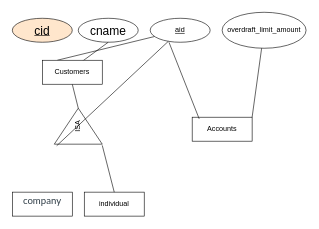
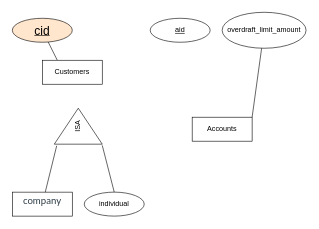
- <mxCell id="6" value="cname" style="ellipse;whiteSpace=wrap;html=1;align=center;fontSize=20;" vertex="1" parent="1"><mxGeometry x="130" y="30" width="100" height="40" as="geometry" /></mxCell>
- <mxCell id="4" value="" style="endArrow=none;html=1;rounded=0;exitX=0.25;exitY=0;exitDx=0;exitDy=0;" edge="1" parent="1" source="13" target="9"><mxGeometry relative="1" as="geometry"><mxPoint x="80" y="100" as="sourcePoint" /><mxPoint x="320" y="350" as="targetPoint" /></mxGeometry></mxCell>
+ <mxCell id="4" value="" style="endArrow=none;html=1;rounded=0;exitX=0.25;exitY=0;exitDx=0;exitDy=0;" edge="1" parent="1" source="13" target="5"><mxGeometry relative="1" as="geometry"><mxPoint x="80" y="100" as="sourcePoint" /><mxPoint x="320" y="350" as="targetPoint" /></mxGeometry></mxCell>
- <mxCell id="7" value="" style="endArrow=none;html=1;rounded=0;exitX=0.627;exitY=0.117;exitDx=0;exitDy=0;entryX=0.5;entryY=1;entryDx=0;entryDy=0;exitPerimeter=0;" edge="1" parent="1" source="13" target="6"><mxGeometry relative="1" as="geometry"><mxPoint x="155" y="100" as="sourcePoint" /><mxPoint x="320" y="340" as="targetPoint" /></mxGeometry></mxCell>
- <mxCell id="11" value="" style="endArrow=none;html=1;rounded=0;exitX=0.313;exitY=1;exitDx=0;exitDy=0;exitPerimeter=0;entryX=0.117;entryY=0.067;entryDx=0;entryDy=0;entryPerimeter=0;" edge="1" parent="1" source="9" target="8"><mxGeometry relative="1" as="geometry"><mxPoint x="220" y="340" as="sourcePoint" /><mxPoint x="380" y="340" as="targetPoint" /></mxGeometry></mxCell>
- <mxCell id="17" value="" style="endArrow=none;html=1;rounded=0;exitX=-0.044;exitY=0.05;exitDx=0;exitDy=0;exitPerimeter=0;" edge="1" parent="1" source="2" target="9"><mxGeometry relative="1" as="geometry"><mxPoint x="220" y="340" as="sourcePoint" /><mxPoint x="380" y="340" as="targetPoint" /></mxGeometry></mxCell>
+ <mxCell id="17" value="" style="endArrow=none;html=1;rounded=0;exitX=-0.044;exitY=0.05;exitDx=0;exitDy=0;exitPerimeter=0;" edge="1" parent="1" source="2" target="14"><mxGeometry relative="1" as="geometry"><mxPoint x="220" y="340" as="sourcePoint" /><mxPoint x="380" y="340" as="targetPoint" /></mxGeometry></mxCell>
- <mxCell id="3" value="" style="endArrow=none;html=1;rounded=0;exitX=1;exitY=0.5;exitDx=0;exitDy=0;entryX=0.5;entryY=1;entryDx=0;entryDy=0;" edge="1" parent="1" source="2" target="13"><mxGeometry relative="1" as="geometry"><mxPoint x="160" y="350" as="sourcePoint" /><mxPoint x="130" y="140" as="targetPoint" /></mxGeometry></mxCell>
- <mxCell id="15" value="individual" style="whiteSpace=wrap;html=1;align=center;" vertex="1" parent="1"><mxGeometry x="140" y="320" width="100" height="40" as="geometry" /></mxCell>
+ <mxCell id="15" value="individual" style="ellipse;whiteSpace=wrap;html=1;align=center;" vertex="1" parent="1"><mxGeometry x="140" y="320" width="100" height="40" as="geometry" /></mxCell>
